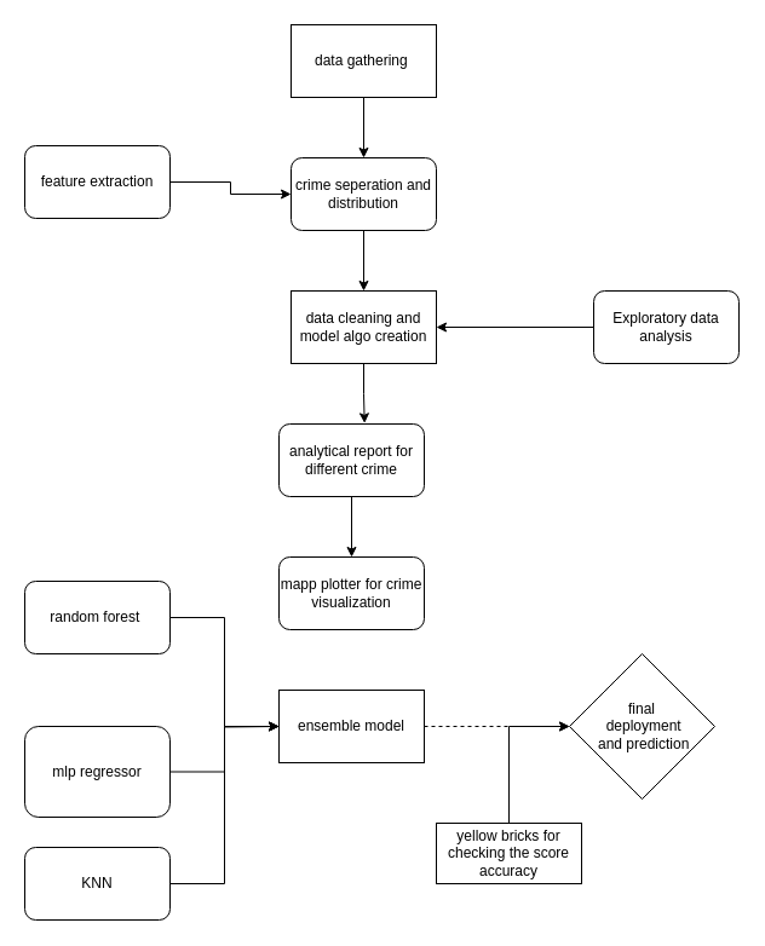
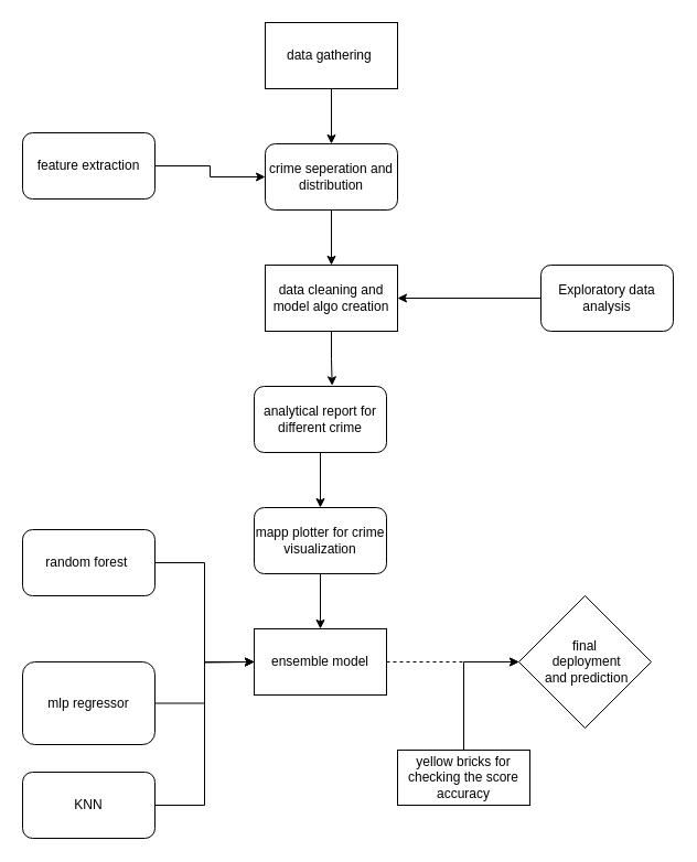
+ <mxCell id="12" style="edgeStyle=orthogonalEdgeStyle;rounded=0;orthogonalLoop=1;jettySize=auto;html=1;exitX=0.5;exitY=1;exitDx=0;exitDy=0;entryX=0.5;entryY=0;entryDx=0;entryDy=0;" edge="1" parent="1" source="13" target="15"><mxGeometry relative="1" as="geometry" /></mxCell>
